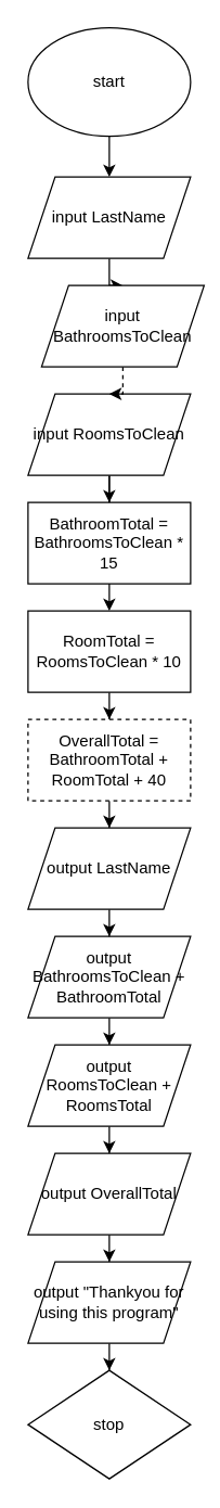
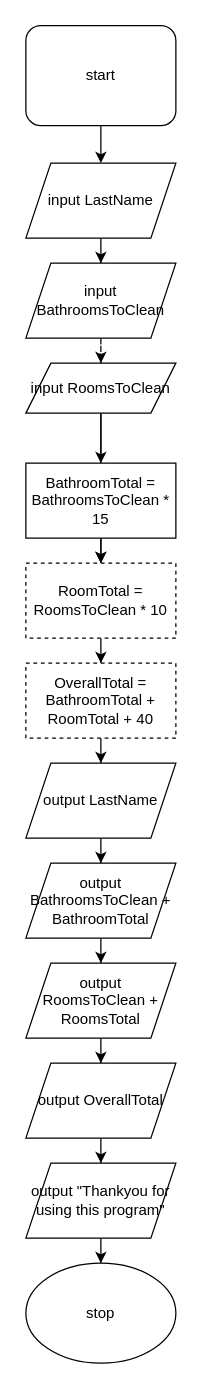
- <mxCell id="3" value="start" style="ellipse;whiteSpace=wrap;html=1;" vertex="1" parent="1"><mxGeometry x="20" y="20" width="120" height="80" as="geometry" /></mxCell>
+ <mxCell id="3" value="start" style="whiteSpace=wrap;html=1;rounded=1;" vertex="1" parent="1"><mxGeometry x="20" y="20" width="120" height="80" as="geometry" /></mxCell>
- <mxCell id="10" value="input BathroomsToClean" style="shape=parallelogram;perimeter=parallelogramPerimeter;whiteSpace=wrap;html=1;fixedSize=1;" vertex="1" parent="1"><mxGeometry x="30" y="210" width="120" height="60" as="geometry" /></mxCell>
+ <mxCell id="10" value="input BathroomsToClean" style="shape=parallelogram;perimeter=parallelogramPerimeter;whiteSpace=wrap;html=1;fixedSize=1;" vertex="1" parent="1"><mxGeometry x="20" y="210" width="120" height="60" as="geometry" /></mxCell>
- <mxCell id="8" value="input RoomsToClean" style="shape=parallelogram;perimeter=parallelogramPerimeter;whiteSpace=wrap;html=1;fixedSize=1;" vertex="1" parent="1"><mxGeometry x="20" y="290" width="120" height="60" as="geometry" /></mxCell>
+ <mxCell id="8" value="input RoomsToClean" style="shape=parallelogram;perimeter=parallelogramPerimeter;whiteSpace=wrap;html=1;fixedSize=1;" vertex="1" parent="1"><mxGeometry x="20" y="290" width="120" height="40" as="geometry" /></mxCell>
+ <mxCell id="11" value="" style="edgeStyle=orthogonalEdgeStyle;rounded=0;orthogonalLoop=1;jettySize=auto;html=1;" edge="1" parent="1" source="12" target="14"><mxGeometry relative="1" as="geometry" /></mxCell>
- <mxCell id="14" value="RoomTotal = RoomsToClean * 10" style="rounded=0;whiteSpace=wrap;html=1;" vertex="1" parent="1"><mxGeometry x="20" y="450" width="120" height="60" as="geometry" /></mxCell>
+ <mxCell id="14" value="RoomTotal = RoomsToClean * 10" style="rounded=0;whiteSpace=wrap;html=1;dashed=1;" vertex="1" parent="1"><mxGeometry x="20" y="450" width="120" height="60" as="geometry" /></mxCell>
- <mxCell id="27" value="stop" style="rhombus;whiteSpace=wrap;html=1;" vertex="1" parent="1"><mxGeometry x="20" y="1010" width="120" height="80" as="geometry" /></mxCell>
+ <mxCell id="27" value="stop" style="ellipse;whiteSpace=wrap;html=1;" vertex="1" parent="1"><mxGeometry x="20" y="1010" width="120" height="80" as="geometry" /></mxCell>
